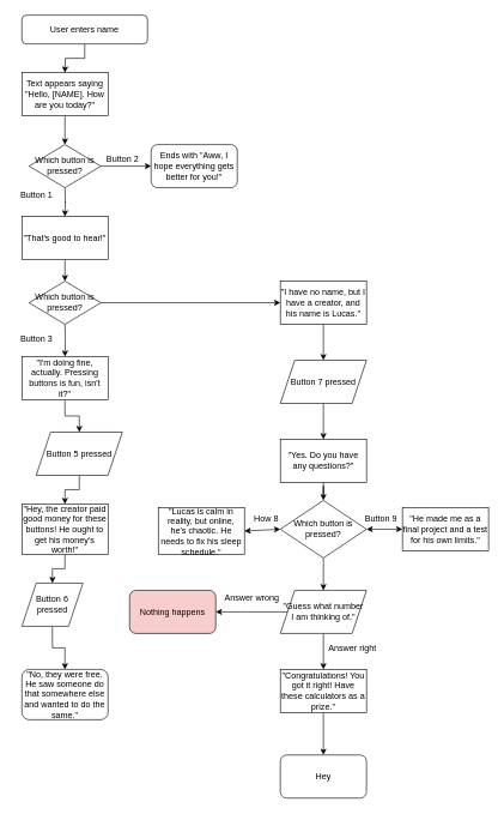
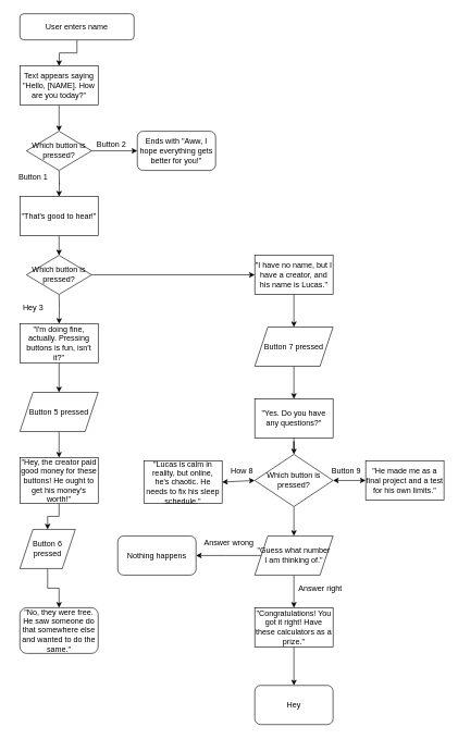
- <mxCell id="13" value="Button 3" style="text;html=1;align=center;verticalAlign=middle;resizable=0;points=[];autosize=1;" vertex="1" parent="1"><mxGeometry x="20" y="460" width="60" height="20" as="geometry" /></mxCell>
+ <mxCell id="13" value="Hey 3" style="text;html=1;align=center;verticalAlign=middle;resizable=0;points=[];autosize=1;" vertex="1" parent="1"><mxGeometry x="20" y="460" width="60" height="20" as="geometry" /></mxCell>
- <mxCell id="23" value="Button 5 pressed" style="shape=parallelogram;perimeter=parallelogramPerimeter;whiteSpace=wrap;html=1;fixedSize=1;" vertex="1" parent="1"><mxGeometry x="50" y="600" width="120" height="60" as="geometry" /></mxCell>
+ <mxCell id="23" value="Button 5 pressed" style="shape=parallelogram;perimeter=parallelogramPerimeter;whiteSpace=wrap;html=1;fixedSize=1;" vertex="1" parent="1"><mxGeometry x="30" y="600" width="120" height="60" as="geometry" /></mxCell>
- <mxCell id="45" value="Nothing happens" style="rounded=1;whiteSpace=wrap;html=1;fillColor=#f8cecc;" vertex="1" parent="1"><mxGeometry x="180" y="820" width="120" height="60" as="geometry" /></mxCell>
+ <mxCell id="45" value="Nothing happens" style="rounded=1;whiteSpace=wrap;html=1;" vertex="1" parent="1"><mxGeometry x="180" y="820" width="120" height="60" as="geometry" /></mxCell>
